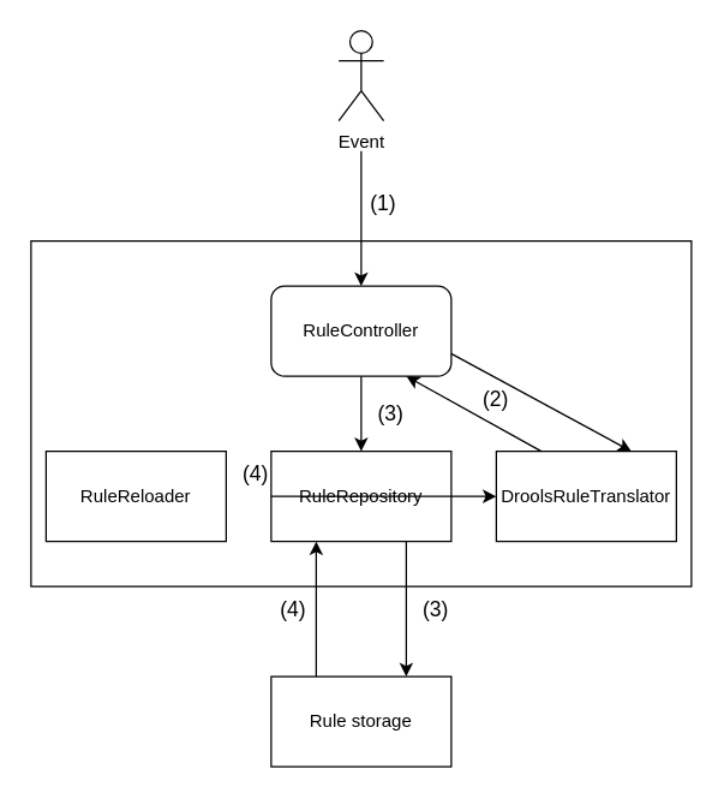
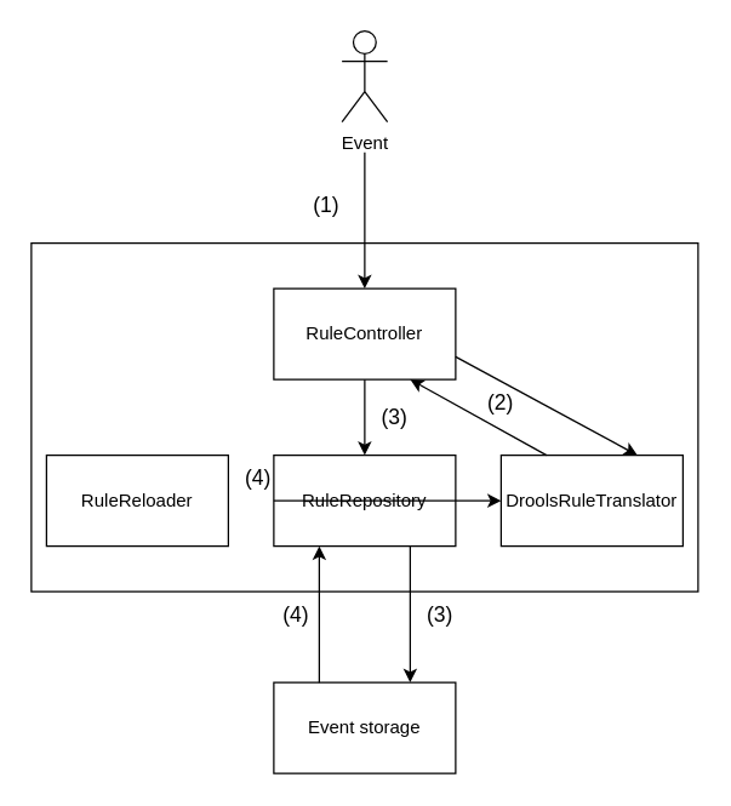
- <mxCell id="3" value="(1)" style="text;html=1;strokeColor=none;fillColor=none;align=center;verticalAlign=middle;whiteSpace=wrap;rounded=0;fontSize=14;" vertex="1" parent="1"><mxGeometry x="225" y="120" width="60" height="30" as="geometry" /></mxCell>
+ <mxCell id="3" value="(1)" style="text;html=1;strokeColor=none;fillColor=none;align=center;verticalAlign=middle;whiteSpace=wrap;rounded=0;fontSize=14;" vertex="1" parent="1"><mxGeometry x="185" y="120" width="60" height="30" as="geometry" /></mxCell>
- <mxCell id="7" value="RuleController" style="whiteSpace=wrap;html=1;rounded=1;" vertex="1" parent="1"><mxGeometry x="180" y="190" width="120" height="60" as="geometry" /></mxCell>
+ <mxCell id="7" value="RuleController" style="rounded=0;whiteSpace=wrap;html=1;" vertex="1" parent="1"><mxGeometry x="180" y="190" width="120" height="60" as="geometry" /></mxCell>
- <mxCell id="2" value="Rule storage" style="rounded=0;whiteSpace=wrap;html=1;" vertex="1" parent="1"><mxGeometry x="180" y="450" width="120" height="60" as="geometry" /></mxCell>
+ <mxCell id="2" value="Event storage" style="rounded=0;whiteSpace=wrap;html=1;" vertex="1" parent="1"><mxGeometry x="180" y="450" width="120" height="60" as="geometry" /></mxCell>
